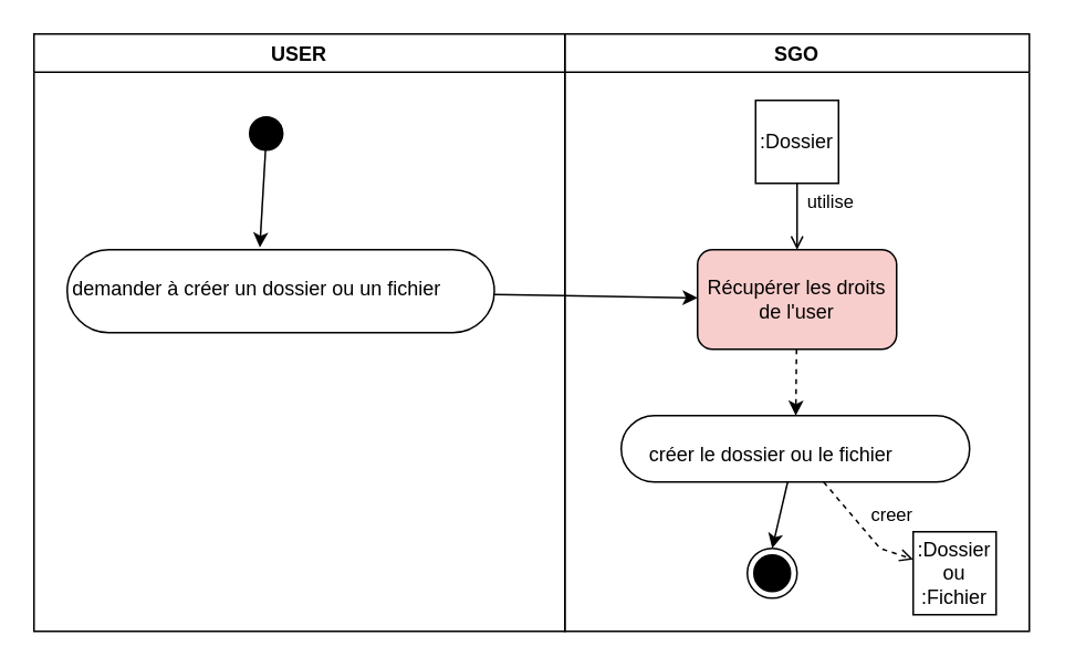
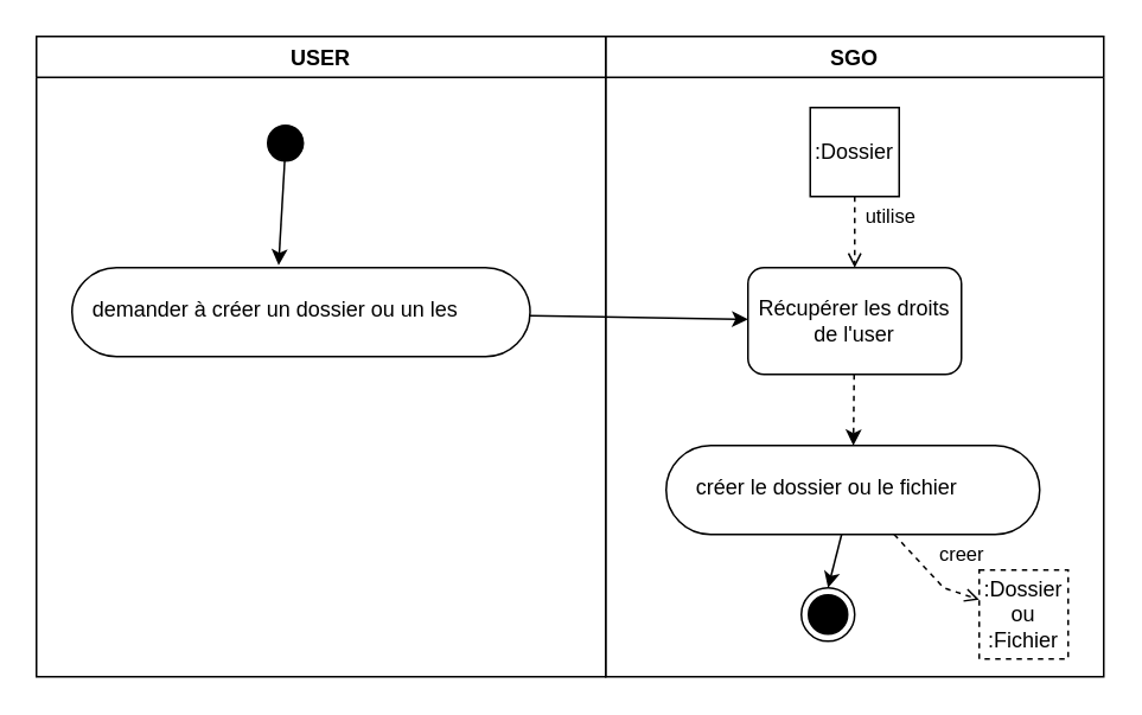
- <mxCell id="8" value="utilise" style="html=1;verticalAlign=bottom;labelBackgroundColor=none;endArrow=open;endFill=0;dashed=0;rounded=0;entryX=0.5;entryY=0;entryDx=0;entryDy=0;" edge="1" parent="2" source="4" target="5"><mxGeometry y="20" width="160" relative="1" as="geometry"><mxPoint x="-10" y="150" as="sourcePoint" /><mxPoint x="150" y="150" as="targetPoint" /><mxPoint as="offset" /></mxGeometry></mxCell>
+ <mxCell id="8" value="utilise" style="html=1;verticalAlign=bottom;labelBackgroundColor=none;endArrow=open;endFill=0;dashed=1;rounded=0;entryX=0.5;entryY=0;entryDx=0;entryDy=0;" edge="1" parent="2" source="4" target="5"><mxGeometry y="20" width="160" relative="1" as="geometry"><mxPoint x="-10" y="150" as="sourcePoint" /><mxPoint x="150" y="150" as="targetPoint" /><mxPoint as="offset" /></mxGeometry></mxCell>
- <mxCell id="15" value="demander à créer un dossier ou un fichier" style="html=1;align=center;verticalAlign=top;rounded=1;absoluteArcSize=1;arcSize=50;dashed=0;spacingTop=10;spacingRight=30;" vertex="1" parent="12"><mxGeometry x="20" y="130" width="257.5" height="50" as="geometry" /></mxCell>
+ <mxCell id="15" value="demander à créer un dossier ou un les" style="html=1;align=center;verticalAlign=top;rounded=1;absoluteArcSize=1;arcSize=50;dashed=0;spacingTop=10;spacingRight=30;" vertex="1" parent="12"><mxGeometry x="20" y="130" width="257.5" height="50" as="geometry" /></mxCell>
- <mxCell id="5" value="Récupérer les droits de l'user" style="rounded=1;whiteSpace=wrap;html=1;fillColor=#f8cecc;" vertex="1" parent="2"><mxGeometry x="80" y="130" width="120" height="60" as="geometry" /></mxCell>
+ <mxCell id="5" value="Récupérer les droits de l'user" style="rounded=1;whiteSpace=wrap;html=1;" vertex="1" parent="2"><mxGeometry x="80" y="130" width="120" height="60" as="geometry" /></mxCell>
- <mxCell id="3" value="créer le dossier ou le fichier" style="html=1;align=center;verticalAlign=top;rounded=1;absoluteArcSize=1;arcSize=50;dashed=0;spacingTop=10;spacingRight=30;" vertex="1" parent="2"><mxGeometry x="34" y="230" width="210" height="40" as="geometry" /></mxCell>
+ <mxCell id="3" value="créer le dossier ou le fichier" style="html=1;align=center;verticalAlign=top;rounded=1;absoluteArcSize=1;arcSize=50;dashed=0;spacingTop=10;spacingRight=30;" vertex="1" parent="2"><mxGeometry x="34" y="230" width="210" height="50" as="geometry" /></mxCell>
- <mxCell id="6" value=":Dossier ou :Fichier" style="whiteSpace=wrap;html=1;aspect=fixed;" vertex="1" parent="2"><mxGeometry x="210" y="300" width="50" height="50" as="geometry" /></mxCell>
+ <mxCell id="6" value=":Dossier ou :Fichier" style="whiteSpace=wrap;html=1;aspect=fixed;dashed=1;" vertex="1" parent="2"><mxGeometry x="210" y="300" width="50" height="50" as="geometry" /></mxCell>
